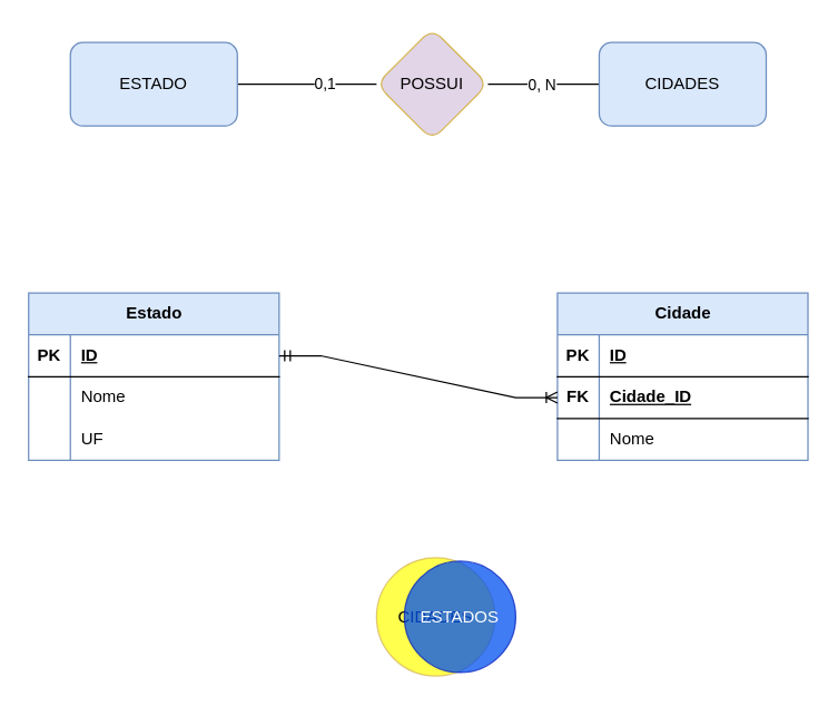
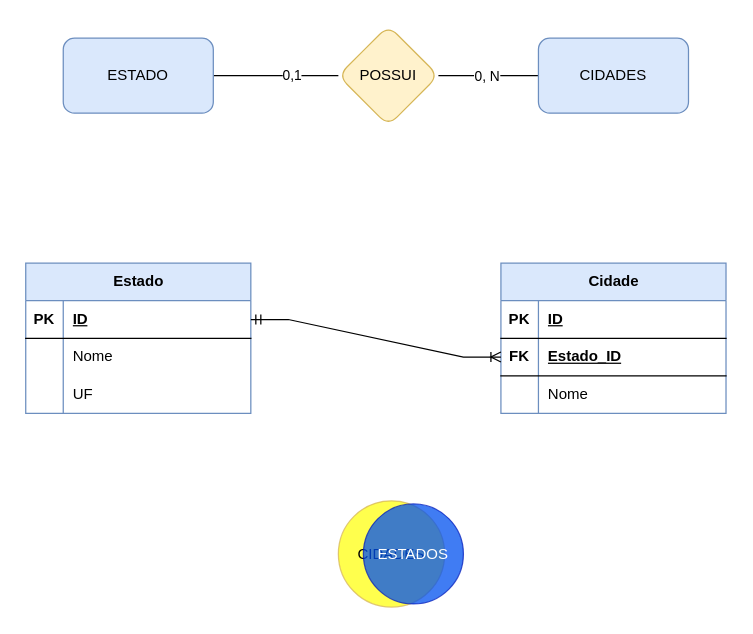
- <mxCell id="7" value="POSSUI" style="rhombus;whiteSpace=wrap;html=1;rounded=1;fillColor=#e1d5e7;strokeColor=#d6b656;" vertex="1" parent="1"><mxGeometry x="270" y="20" width="80" height="80" as="geometry" /></mxCell>
+ <mxCell id="7" value="POSSUI" style="rhombus;whiteSpace=wrap;html=1;rounded=1;fillColor=#fff2cc;strokeColor=#d6b656;" vertex="1" parent="1"><mxGeometry x="270" y="20" width="80" height="80" as="geometry" /></mxCell>
- <mxCell id="25" value="Cidade_ID" style="shape=partialRectangle;connectable=0;fillColor=none;top=0;left=0;bottom=0;right=0;align=left;spacingLeft=6;fontStyle=5;overflow=hidden;whiteSpace=wrap;html=1;" vertex="1" parent="23"><mxGeometry x="30" width="150" height="30" as="geometry"><mxRectangle width="150" height="30" as="alternateBounds" /></mxGeometry></mxCell>
+ <mxCell id="25" value="Estado_ID" style="shape=partialRectangle;connectable=0;fillColor=none;top=0;left=0;bottom=0;right=0;align=left;spacingLeft=6;fontStyle=5;overflow=hidden;whiteSpace=wrap;html=1;" vertex="1" parent="23"><mxGeometry x="30" width="150" height="30" as="geometry"><mxRectangle width="150" height="30" as="alternateBounds" /></mxGeometry></mxCell>
